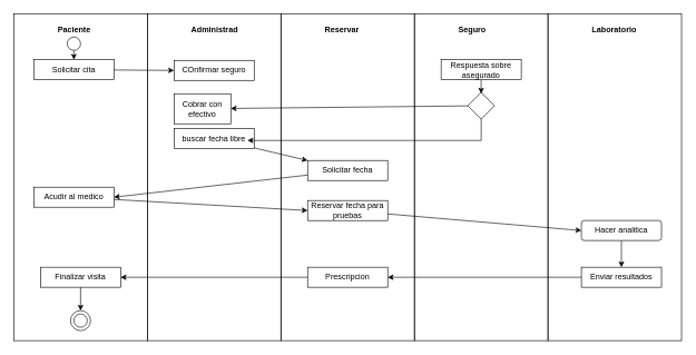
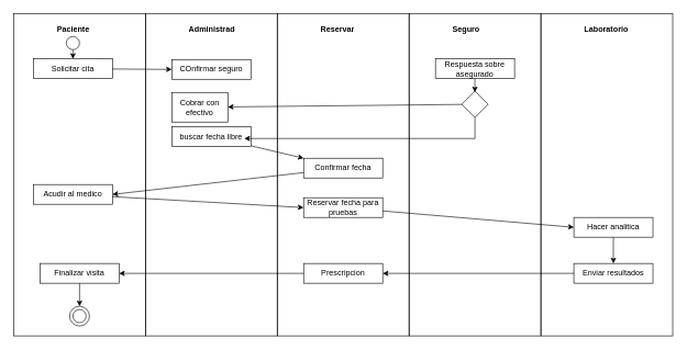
- <mxCell id="26" value="Solicitar fecha" style="rounded=0;whiteSpace=wrap;html=1;strokeColor=#000000;fontColor=#000000;fillColor=none;gradientColor=none;" vertex="1" parent="1"><mxGeometry x="460" y="240" width="120" height="30" as="geometry" /></mxCell>
+ <mxCell id="26" value="Confirmar fecha" style="rounded=0;whiteSpace=wrap;html=1;strokeColor=#000000;fontColor=#000000;fillColor=none;gradientColor=none;" vertex="1" parent="1"><mxGeometry x="460" y="240" width="120" height="30" as="geometry" /></mxCell>
- <mxCell id="32" value="Hacer analitica" style="whiteSpace=wrap;html=1;strokeColor=#000000;fontColor=#000000;fillColor=none;gradientColor=none;rounded=1;" vertex="1" parent="1"><mxGeometry x="870" y="330" width="120" height="30" as="geometry" /></mxCell>
+ <mxCell id="32" value="Hacer analitica" style="rounded=0;whiteSpace=wrap;html=1;strokeColor=#000000;fontColor=#000000;fillColor=none;gradientColor=none;" vertex="1" parent="1"><mxGeometry x="870" y="330" width="120" height="30" as="geometry" /></mxCell>
